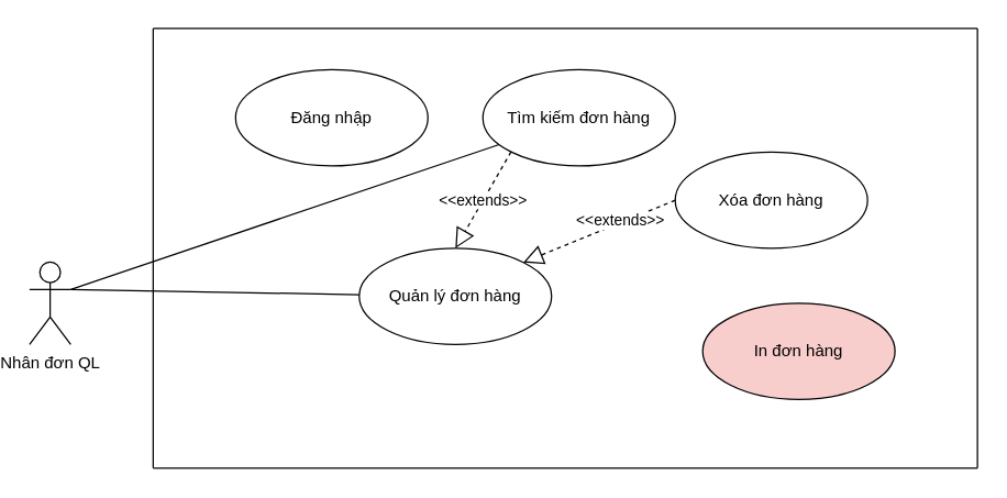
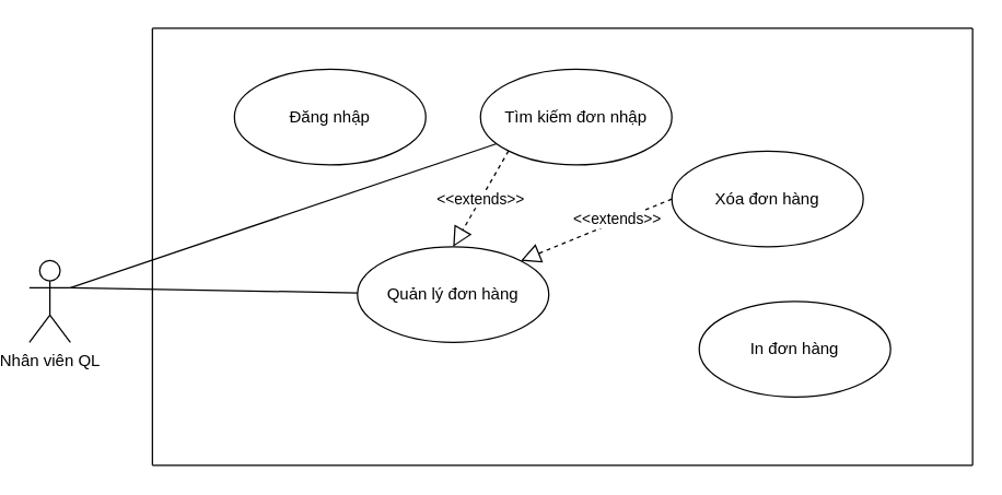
- <mxCell id="6" value="Tìm kiếm đơn hàng" style="ellipse;whiteSpace=wrap;html=1;" vertex="1" parent="1"><mxGeometry x="350" y="50" width="140" height="70" as="geometry" /></mxCell>
+ <mxCell id="6" value="Tìm kiếm đơn nhập" style="ellipse;whiteSpace=wrap;html=1;" vertex="1" parent="1"><mxGeometry x="350" y="50" width="140" height="70" as="geometry" /></mxCell>
- <mxCell id="8" value="In đơn hàng" style="ellipse;whiteSpace=wrap;html=1;fillColor=#f8cecc;" vertex="1" parent="1"><mxGeometry x="510" y="220" width="140" height="70" as="geometry" /></mxCell>
+ <mxCell id="8" value="In đơn hàng" style="ellipse;whiteSpace=wrap;html=1;" vertex="1" parent="1"><mxGeometry x="510" y="220" width="140" height="70" as="geometry" /></mxCell>
- <mxCell id="9" value="Nhân đơn QL" style="shape=umlActor;verticalLabelPosition=bottom;verticalAlign=top;html=1;" vertex="1" parent="1"><mxGeometry x="20" y="190" width="30" height="60" as="geometry" /></mxCell>
+ <mxCell id="9" value="Nhân viên QL" style="shape=umlActor;verticalLabelPosition=bottom;verticalAlign=top;html=1;" vertex="1" parent="1"><mxGeometry x="20" y="190" width="30" height="60" as="geometry" /></mxCell>
